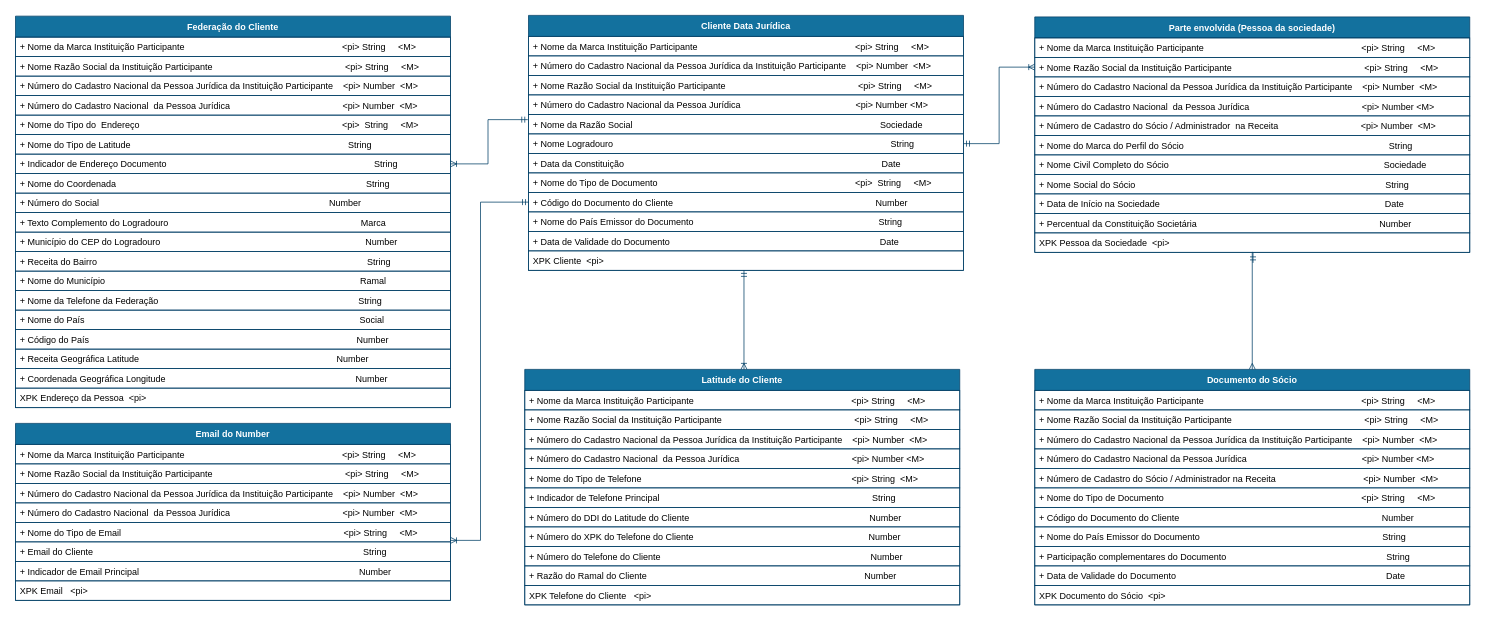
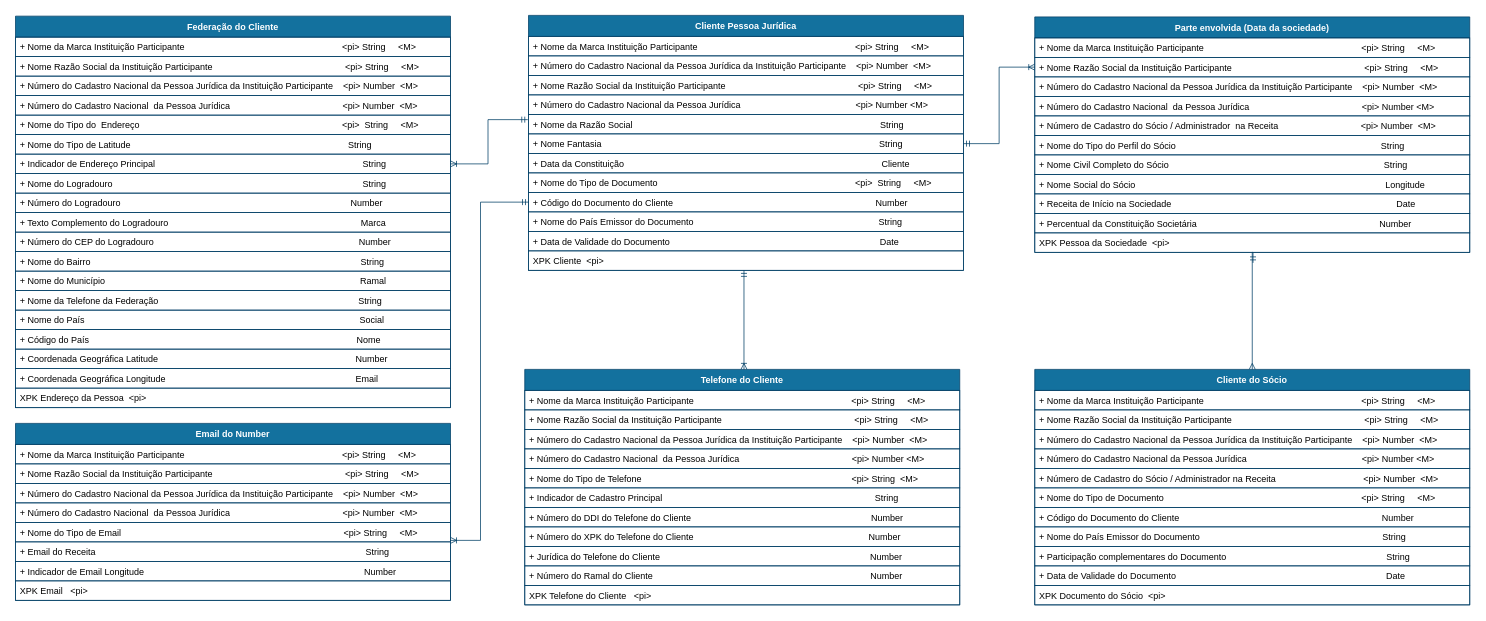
- <mxCell id="2" value="Cliente Data Jurídica" style="swimlane;fontStyle=1;childLayout=stackLayout;horizontal=1;startSize=28;horizontalStack=0;resizeParent=1;resizeParentMax=0;resizeLast=0;collapsible=1;marginBottom=0;rounded=0;shadow=0;comic=0;sketch=0;align=center;html=0;autosize=1;fillColor=#13719E;strokeColor=#003F66;fontColor=#FFFFFF;" parent="1" vertex="1"><mxGeometry x="704" y="20" width="580" height="340" as="geometry" /></mxCell>
+ <mxCell id="2" value="Cliente Pessoa Jurídica" style="swimlane;fontStyle=1;childLayout=stackLayout;horizontal=1;startSize=28;horizontalStack=0;resizeParent=1;resizeParentMax=0;resizeLast=0;collapsible=1;marginBottom=0;rounded=0;shadow=0;comic=0;sketch=0;align=center;html=0;autosize=1;fillColor=#13719E;strokeColor=#003F66;fontColor=#FFFFFF;" parent="1" vertex="1"><mxGeometry x="704" y="20" width="580" height="340" as="geometry" /></mxCell>
- <mxCell id="15" value="Parte envolvida (Pessoa da sociedade)" style="swimlane;fontStyle=1;childLayout=stackLayout;horizontal=1;startSize=28;horizontalStack=0;resizeParent=1;resizeParentMax=0;resizeLast=0;collapsible=1;marginBottom=0;rounded=0;shadow=0;comic=0;sketch=0;align=center;html=0;autosize=1;fillColor=#13719E;strokeColor=#003F66;fontColor=#FFFFFF;" parent="1" vertex="1"><mxGeometry x="1379" y="22" width="580" height="314" as="geometry" /></mxCell>
+ <mxCell id="15" value="Parte envolvida (Data da sociedade)" style="swimlane;fontStyle=1;childLayout=stackLayout;horizontal=1;startSize=28;horizontalStack=0;resizeParent=1;resizeParentMax=0;resizeLast=0;collapsible=1;marginBottom=0;rounded=0;shadow=0;comic=0;sketch=0;align=center;html=0;autosize=1;fillColor=#13719E;strokeColor=#003F66;fontColor=#FFFFFF;" parent="1" vertex="1"><mxGeometry x="1379" y="22" width="580" height="314" as="geometry" /></mxCell>
- <mxCell id="7" value="+ Nome da Razão Social                                                                                                   Sociedade" style="text;fillColor=none;align=left;verticalAlign=top;spacingLeft=4;spacingRight=4;overflow=hidden;rotatable=0;points=[[0,0.5],[1,0.5]];portConstraint=eastwest;strokeColor=#003F66;" parent="2" vertex="1"><mxGeometry y="132" width="580" height="26" as="geometry" /></mxCell>
+ <mxCell id="7" value="+ Nome da Razão Social                                                                                                   String" style="text;fillColor=none;align=left;verticalAlign=top;spacingLeft=4;spacingRight=4;overflow=hidden;rotatable=0;points=[[0,0.5],[1,0.5]];portConstraint=eastwest;strokeColor=#003F66;" parent="2" vertex="1"><mxGeometry y="132" width="580" height="26" as="geometry" /></mxCell>
- <mxCell id="8" value="+ Nome Logradouro                                                                                                               String" style="text;fillColor=none;align=left;verticalAlign=top;spacingLeft=4;spacingRight=4;overflow=hidden;rotatable=0;points=[[0,0.5],[1,0.5]];portConstraint=eastwest;strokeColor=#003F66;" parent="2" vertex="1"><mxGeometry y="158" width="580" height="26" as="geometry" /></mxCell>
+ <mxCell id="8" value="+ Nome Fantasia                                                                                                               String" style="text;fillColor=none;align=left;verticalAlign=top;spacingLeft=4;spacingRight=4;overflow=hidden;rotatable=0;points=[[0,0.5],[1,0.5]];portConstraint=eastwest;strokeColor=#003F66;" parent="2" vertex="1"><mxGeometry y="158" width="580" height="26" as="geometry" /></mxCell>
- <mxCell id="21" value="+ Nome do Marca do Perfil do Sócio                                                                                  String" style="text;fillColor=none;align=left;verticalAlign=top;spacingLeft=4;spacingRight=4;overflow=hidden;rotatable=0;points=[[0,0.5],[1,0.5]];portConstraint=eastwest;strokeColor=#003F66;" parent="15" vertex="1"><mxGeometry y="158" width="580" height="26" as="geometry" /></mxCell>
+ <mxCell id="21" value="+ Nome do Tipo do Perfil do Sócio                                                                                  String" style="text;fillColor=none;align=left;verticalAlign=top;spacingLeft=4;spacingRight=4;overflow=hidden;rotatable=0;points=[[0,0.5],[1,0.5]];portConstraint=eastwest;strokeColor=#003F66;" parent="15" vertex="1"><mxGeometry y="158" width="580" height="26" as="geometry" /></mxCell>
- <mxCell id="71" value="+ Indicador de Endereço Documento                                                                                   String" style="text;fillColor=none;align=left;verticalAlign=top;spacingLeft=4;spacingRight=4;overflow=hidden;rotatable=0;points=[[0,0.5],[1,0.5]];portConstraint=eastwest;strokeColor=#003F66;" parent="64" vertex="1"><mxGeometry y="184" width="580" height="26" as="geometry" /></mxCell>
+ <mxCell id="71" value="+ Indicador de Endereço Principal                                                                                   String" style="text;fillColor=none;align=left;verticalAlign=top;spacingLeft=4;spacingRight=4;overflow=hidden;rotatable=0;points=[[0,0.5],[1,0.5]];portConstraint=eastwest;strokeColor=#003F66;" parent="64" vertex="1"><mxGeometry y="184" width="580" height="26" as="geometry" /></mxCell>
- <mxCell id="9" value="+ Data da Constituição                                                                                                       Date" style="text;fillColor=none;align=left;verticalAlign=top;spacingLeft=4;spacingRight=4;overflow=hidden;rotatable=0;points=[[0,0.5],[1,0.5]];portConstraint=eastwest;strokeColor=#003F66;" parent="2" vertex="1"><mxGeometry y="184" width="580" height="26" as="geometry" /></mxCell>
+ <mxCell id="9" value="+ Data da Constituição                                                                                                       Cliente" style="text;fillColor=none;align=left;verticalAlign=top;spacingLeft=4;spacingRight=4;overflow=hidden;rotatable=0;points=[[0,0.5],[1,0.5]];portConstraint=eastwest;strokeColor=#003F66;" parent="2" vertex="1"><mxGeometry y="184" width="580" height="26" as="geometry" /></mxCell>
- <mxCell id="22" value="+ Nome Civil Completo do Sócio                                                                                      Sociedade" style="text;fillColor=none;align=left;verticalAlign=top;spacingLeft=4;spacingRight=4;overflow=hidden;rotatable=0;points=[[0,0.5],[1,0.5]];portConstraint=eastwest;strokeColor=#003F66;" parent="15" vertex="1"><mxGeometry y="184" width="580" height="26" as="geometry" /></mxCell>
+ <mxCell id="22" value="+ Nome Civil Completo do Sócio                                                                                      String" style="text;fillColor=none;align=left;verticalAlign=top;spacingLeft=4;spacingRight=4;overflow=hidden;rotatable=0;points=[[0,0.5],[1,0.5]];portConstraint=eastwest;strokeColor=#003F66;" parent="15" vertex="1"><mxGeometry y="184" width="580" height="26" as="geometry" /></mxCell>
- <mxCell id="72" value="+ Nome do Coordenada                                                                                                    String" style="text;fillColor=none;align=left;verticalAlign=top;spacingLeft=4;spacingRight=4;overflow=hidden;rotatable=0;points=[[0,0.5],[1,0.5]];portConstraint=eastwest;strokeColor=#003F66;" parent="64" vertex="1"><mxGeometry y="210" width="580" height="26" as="geometry" /></mxCell>
+ <mxCell id="72" value="+ Nome do Logradouro                                                                                                    String" style="text;fillColor=none;align=left;verticalAlign=top;spacingLeft=4;spacingRight=4;overflow=hidden;rotatable=0;points=[[0,0.5],[1,0.5]];portConstraint=eastwest;strokeColor=#003F66;" parent="64" vertex="1"><mxGeometry y="210" width="580" height="26" as="geometry" /></mxCell>
- <mxCell id="23" value="+ Nome Social do Sócio                                                                                                    String" style="text;fillColor=none;align=left;verticalAlign=top;spacingLeft=4;spacingRight=4;overflow=hidden;rotatable=0;points=[[0,0.5],[1,0.5]];portConstraint=eastwest;strokeColor=#003F66;" parent="15" vertex="1"><mxGeometry y="210" width="580" height="26" as="geometry" /></mxCell>
+ <mxCell id="23" value="+ Nome Social do Sócio                                                                                                    Longitude" style="text;fillColor=none;align=left;verticalAlign=top;spacingLeft=4;spacingRight=4;overflow=hidden;rotatable=0;points=[[0,0.5],[1,0.5]];portConstraint=eastwest;strokeColor=#003F66;" parent="15" vertex="1"><mxGeometry y="210" width="580" height="26" as="geometry" /></mxCell>
- <mxCell id="73" value="+ Número do Social                                                                                            Number " style="text;fillColor=none;align=left;verticalAlign=top;spacingLeft=4;spacingRight=4;overflow=hidden;rotatable=0;points=[[0,0.5],[1,0.5]];portConstraint=eastwest;strokeColor=#003F66;" parent="64" vertex="1"><mxGeometry y="236" width="580" height="26" as="geometry" /></mxCell>
+ <mxCell id="73" value="+ Número do Logradouro                                                                                            Number " style="text;fillColor=none;align=left;verticalAlign=top;spacingLeft=4;spacingRight=4;overflow=hidden;rotatable=0;points=[[0,0.5],[1,0.5]];portConstraint=eastwest;strokeColor=#003F66;" parent="64" vertex="1"><mxGeometry y="236" width="580" height="26" as="geometry" /></mxCell>
- <mxCell id="24" value="+ Data de Início na Sociedade                                                                                          Date " style="text;fillColor=none;align=left;verticalAlign=top;spacingLeft=4;spacingRight=4;overflow=hidden;rotatable=0;points=[[0,0.5],[1,0.5]];portConstraint=eastwest;strokeColor=#003F66;" parent="15" vertex="1"><mxGeometry y="236" width="580" height="26" as="geometry" /></mxCell>
+ <mxCell id="24" value="+ Receita de Início na Sociedade                                                                                          Date " style="text;fillColor=none;align=left;verticalAlign=top;spacingLeft=4;spacingRight=4;overflow=hidden;rotatable=0;points=[[0,0.5],[1,0.5]];portConstraint=eastwest;strokeColor=#003F66;" parent="15" vertex="1"><mxGeometry y="236" width="580" height="26" as="geometry" /></mxCell>
- <mxCell id="75" value="+ Município do CEP do Logradouro                                                                                  Number" style="text;fillColor=none;align=left;verticalAlign=top;spacingLeft=4;spacingRight=4;overflow=hidden;rotatable=0;points=[[0,0.5],[1,0.5]];portConstraint=eastwest;strokeColor=#003F66;" parent="64" vertex="1"><mxGeometry y="288" width="580" height="26" as="geometry" /></mxCell>
+ <mxCell id="75" value="+ Número do CEP do Logradouro                                                                                  Number" style="text;fillColor=none;align=left;verticalAlign=top;spacingLeft=4;spacingRight=4;overflow=hidden;rotatable=0;points=[[0,0.5],[1,0.5]];portConstraint=eastwest;strokeColor=#003F66;" parent="64" vertex="1"><mxGeometry y="288" width="580" height="26" as="geometry" /></mxCell>
- <mxCell id="76" value="+ Receita do Bairro                                                                                                            String" style="text;fillColor=none;align=left;verticalAlign=top;spacingLeft=4;spacingRight=4;overflow=hidden;rotatable=0;points=[[0,0.5],[1,0.5]];portConstraint=eastwest;strokeColor=#003F66;" parent="64" vertex="1"><mxGeometry y="314" width="580" height="26" as="geometry" /></mxCell>
+ <mxCell id="76" value="+ Nome do Bairro                                                                                                            String" style="text;fillColor=none;align=left;verticalAlign=top;spacingLeft=4;spacingRight=4;overflow=hidden;rotatable=0;points=[[0,0.5],[1,0.5]];portConstraint=eastwest;strokeColor=#003F66;" parent="64" vertex="1"><mxGeometry y="314" width="580" height="26" as="geometry" /></mxCell>
- <mxCell id="80" value="+ Código do País                                                                                                           Number" style="text;fillColor=none;align=left;verticalAlign=top;spacingLeft=4;spacingRight=4;overflow=hidden;rotatable=0;points=[[0,0.5],[1,0.5]];portConstraint=eastwest;strokeColor=#003F66;" parent="64" vertex="1"><mxGeometry y="418" width="580" height="26" as="geometry" /></mxCell>
+ <mxCell id="80" value="+ Código do País                                                                                                           Nome" style="text;fillColor=none;align=left;verticalAlign=top;spacingLeft=4;spacingRight=4;overflow=hidden;rotatable=0;points=[[0,0.5],[1,0.5]];portConstraint=eastwest;strokeColor=#003F66;" parent="64" vertex="1"><mxGeometry y="418" width="580" height="26" as="geometry" /></mxCell>
- <mxCell id="81" value="+ Receita Geográfica Latitude                                                                               Number" style="text;fillColor=none;align=left;verticalAlign=top;spacingLeft=4;spacingRight=4;overflow=hidden;rotatable=0;points=[[0,0.5],[1,0.5]];portConstraint=eastwest;strokeColor=#003F66;" parent="64" vertex="1"><mxGeometry y="444" width="580" height="26" as="geometry" /></mxCell>
+ <mxCell id="81" value="+ Coordenada Geográfica Latitude                                                                               Number" style="text;fillColor=none;align=left;verticalAlign=top;spacingLeft=4;spacingRight=4;overflow=hidden;rotatable=0;points=[[0,0.5],[1,0.5]];portConstraint=eastwest;strokeColor=#003F66;" parent="64" vertex="1"><mxGeometry y="444" width="580" height="26" as="geometry" /></mxCell>
- <mxCell id="82" value="+ Coordenada Geográfica Longitude                                                                            Number" style="text;fillColor=none;align=left;verticalAlign=top;spacingLeft=4;spacingRight=4;overflow=hidden;rotatable=0;points=[[0,0.5],[1,0.5]];portConstraint=eastwest;strokeColor=#003F66;" parent="64" vertex="1"><mxGeometry y="470" width="580" height="26" as="geometry" /></mxCell>
+ <mxCell id="82" value="+ Coordenada Geográfica Longitude                                                                            Email" style="text;fillColor=none;align=left;verticalAlign=top;spacingLeft=4;spacingRight=4;overflow=hidden;rotatable=0;points=[[0,0.5],[1,0.5]];portConstraint=eastwest;strokeColor=#003F66;" parent="64" vertex="1"><mxGeometry y="470" width="580" height="26" as="geometry" /></mxCell>
- <mxCell id="40" value="Latitude do Cliente" style="swimlane;fontStyle=1;childLayout=stackLayout;horizontal=1;startSize=28;horizontalStack=0;resizeParent=1;resizeParentMax=0;resizeLast=0;collapsible=1;marginBottom=0;rounded=0;shadow=0;comic=0;sketch=0;align=center;html=0;autosize=1;fillColor=#13719E;strokeColor=#003F66;fontColor=#FFFFFF;" parent="1" vertex="1"><mxGeometry x="699" y="492" width="580" height="314" as="geometry" /></mxCell>
+ <mxCell id="40" value="Telefone do Cliente" style="swimlane;fontStyle=1;childLayout=stackLayout;horizontal=1;startSize=28;horizontalStack=0;resizeParent=1;resizeParentMax=0;resizeLast=0;collapsible=1;marginBottom=0;rounded=0;shadow=0;comic=0;sketch=0;align=center;html=0;autosize=1;fillColor=#13719E;strokeColor=#003F66;fontColor=#FFFFFF;" parent="1" vertex="1"><mxGeometry x="699" y="492" width="580" height="314" as="geometry" /></mxCell>
- <mxCell id="28" value="Documento do Sócio" style="swimlane;fontStyle=1;childLayout=stackLayout;horizontal=1;startSize=28;horizontalStack=0;resizeParent=1;resizeParentMax=0;resizeLast=0;collapsible=1;marginBottom=0;rounded=0;shadow=0;comic=0;sketch=0;align=center;html=0;autosize=1;fillColor=#13719E;strokeColor=#003F66;fontColor=#FFFFFF;" parent="1" vertex="1"><mxGeometry x="1379" y="492" width="580" height="314" as="geometry" /></mxCell>
+ <mxCell id="28" value="Cliente do Sócio" style="swimlane;fontStyle=1;childLayout=stackLayout;horizontal=1;startSize=28;horizontalStack=0;resizeParent=1;resizeParentMax=0;resizeLast=0;collapsible=1;marginBottom=0;rounded=0;shadow=0;comic=0;sketch=0;align=center;html=0;autosize=1;fillColor=#13719E;strokeColor=#003F66;fontColor=#FFFFFF;" parent="1" vertex="1"><mxGeometry x="1379" y="492" width="580" height="314" as="geometry" /></mxCell>
- <mxCell id="46" value="+ Indicador de Telefone Principal                                                                                     String" style="text;fillColor=none;align=left;verticalAlign=top;spacingLeft=4;spacingRight=4;overflow=hidden;rotatable=0;points=[[0,0.5],[1,0.5]];portConstraint=eastwest;strokeColor=#003F66;" parent="40" vertex="1"><mxGeometry y="158" width="580" height="26" as="geometry" /></mxCell>
+ <mxCell id="46" value="+ Indicador de Cadastro Principal                                                                                     String" style="text;fillColor=none;align=left;verticalAlign=top;spacingLeft=4;spacingRight=4;overflow=hidden;rotatable=0;points=[[0,0.5],[1,0.5]];portConstraint=eastwest;strokeColor=#003F66;" parent="40" vertex="1"><mxGeometry y="158" width="580" height="26" as="geometry" /></mxCell>
- <mxCell id="47" value="+ Número do DDI do Latitude do Cliente                                                                        Number" style="text;fillColor=none;align=left;verticalAlign=top;spacingLeft=4;spacingRight=4;overflow=hidden;rotatable=0;points=[[0,0.5],[1,0.5]];portConstraint=eastwest;strokeColor=#003F66;" parent="40" vertex="1"><mxGeometry y="184" width="580" height="26" as="geometry" /></mxCell>
+ <mxCell id="47" value="+ Número do DDI do Telefone do Cliente                                                                        Number" style="text;fillColor=none;align=left;verticalAlign=top;spacingLeft=4;spacingRight=4;overflow=hidden;rotatable=0;points=[[0,0.5],[1,0.5]];portConstraint=eastwest;strokeColor=#003F66;" parent="40" vertex="1"><mxGeometry y="184" width="580" height="26" as="geometry" /></mxCell>
- <mxCell id="58" value="+ Email do Cliente                                                                                                            String" style="text;fillColor=none;align=left;verticalAlign=top;spacingLeft=4;spacingRight=4;overflow=hidden;rotatable=0;points=[[0,0.5],[1,0.5]];portConstraint=eastwest;strokeColor=#003F66;" parent="52" vertex="1"><mxGeometry y="158" width="580" height="26" as="geometry" /></mxCell>
+ <mxCell id="58" value="+ Email do Receita                                                                                                            String" style="text;fillColor=none;align=left;verticalAlign=top;spacingLeft=4;spacingRight=4;overflow=hidden;rotatable=0;points=[[0,0.5],[1,0.5]];portConstraint=eastwest;strokeColor=#003F66;" parent="52" vertex="1"><mxGeometry y="158" width="580" height="26" as="geometry" /></mxCell>
- <mxCell id="49" value="+ Número do Telefone do Cliente                                                                                    Number                                            " style="text;fillColor=none;align=left;verticalAlign=top;spacingLeft=4;spacingRight=4;overflow=hidden;rotatable=0;points=[[0,0.5],[1,0.5]];portConstraint=eastwest;strokeColor=#003F66;" parent="40" vertex="1"><mxGeometry y="236" width="580" height="26" as="geometry" /></mxCell>
+ <mxCell id="49" value="+ Jurídica do Telefone do Cliente                                                                                    Number                                            " style="text;fillColor=none;align=left;verticalAlign=top;spacingLeft=4;spacingRight=4;overflow=hidden;rotatable=0;points=[[0,0.5],[1,0.5]];portConstraint=eastwest;strokeColor=#003F66;" parent="40" vertex="1"><mxGeometry y="236" width="580" height="26" as="geometry" /></mxCell>
- <mxCell id="59" value="+ Indicador de Email Principal                                                                                        Number" style="text;fillColor=none;align=left;verticalAlign=top;spacingLeft=4;spacingRight=4;overflow=hidden;rotatable=0;points=[[0,0.5],[1,0.5]];portConstraint=eastwest;strokeColor=#003F66;" parent="52" vertex="1"><mxGeometry y="184" width="580" height="26" as="geometry" /></mxCell>
+ <mxCell id="59" value="+ Indicador de Email Longitude                                                                                        Number" style="text;fillColor=none;align=left;verticalAlign=top;spacingLeft=4;spacingRight=4;overflow=hidden;rotatable=0;points=[[0,0.5],[1,0.5]];portConstraint=eastwest;strokeColor=#003F66;" parent="52" vertex="1"><mxGeometry y="184" width="580" height="26" as="geometry" /></mxCell>
- <mxCell id="50" value="+ Razão do Ramal do Cliente                                                                                       Number                                            " style="text;fillColor=none;align=left;verticalAlign=top;spacingLeft=4;spacingRight=4;overflow=hidden;rotatable=0;points=[[0,0.5],[1,0.5]];portConstraint=eastwest;strokeColor=#003F66;" parent="40" vertex="1"><mxGeometry y="262" width="580" height="26" as="geometry" /></mxCell>
+ <mxCell id="50" value="+ Número do Ramal do Cliente                                                                                       Number                                            " style="text;fillColor=none;align=left;verticalAlign=top;spacingLeft=4;spacingRight=4;overflow=hidden;rotatable=0;points=[[0,0.5],[1,0.5]];portConstraint=eastwest;strokeColor=#003F66;" parent="40" vertex="1"><mxGeometry y="262" width="580" height="26" as="geometry" /></mxCell>
